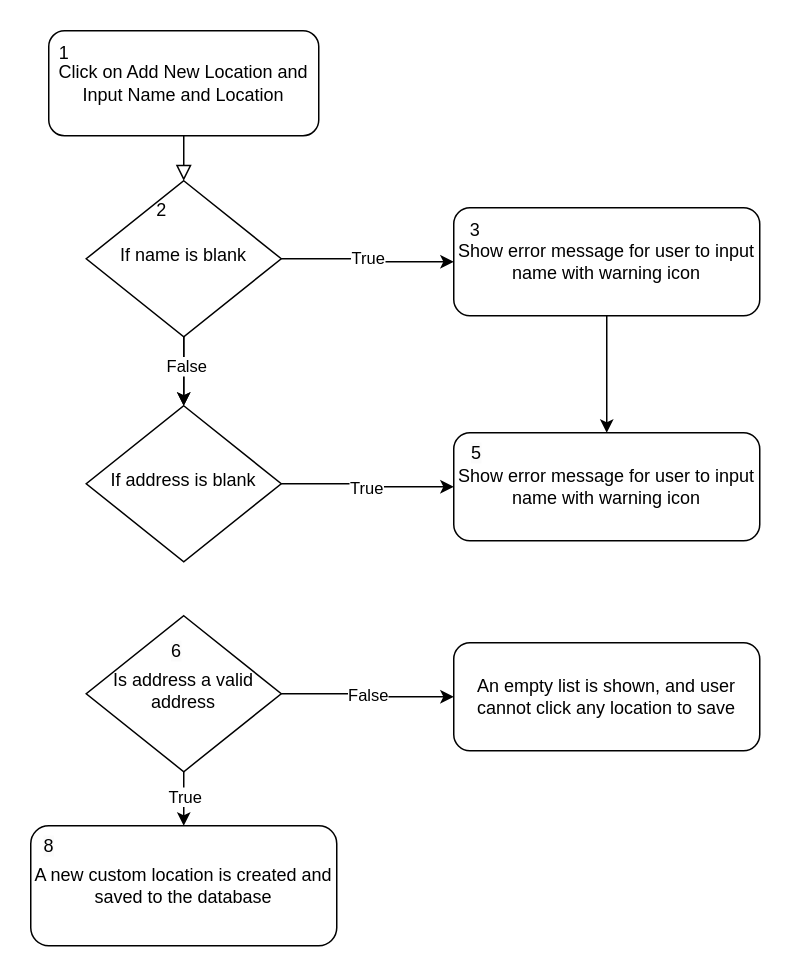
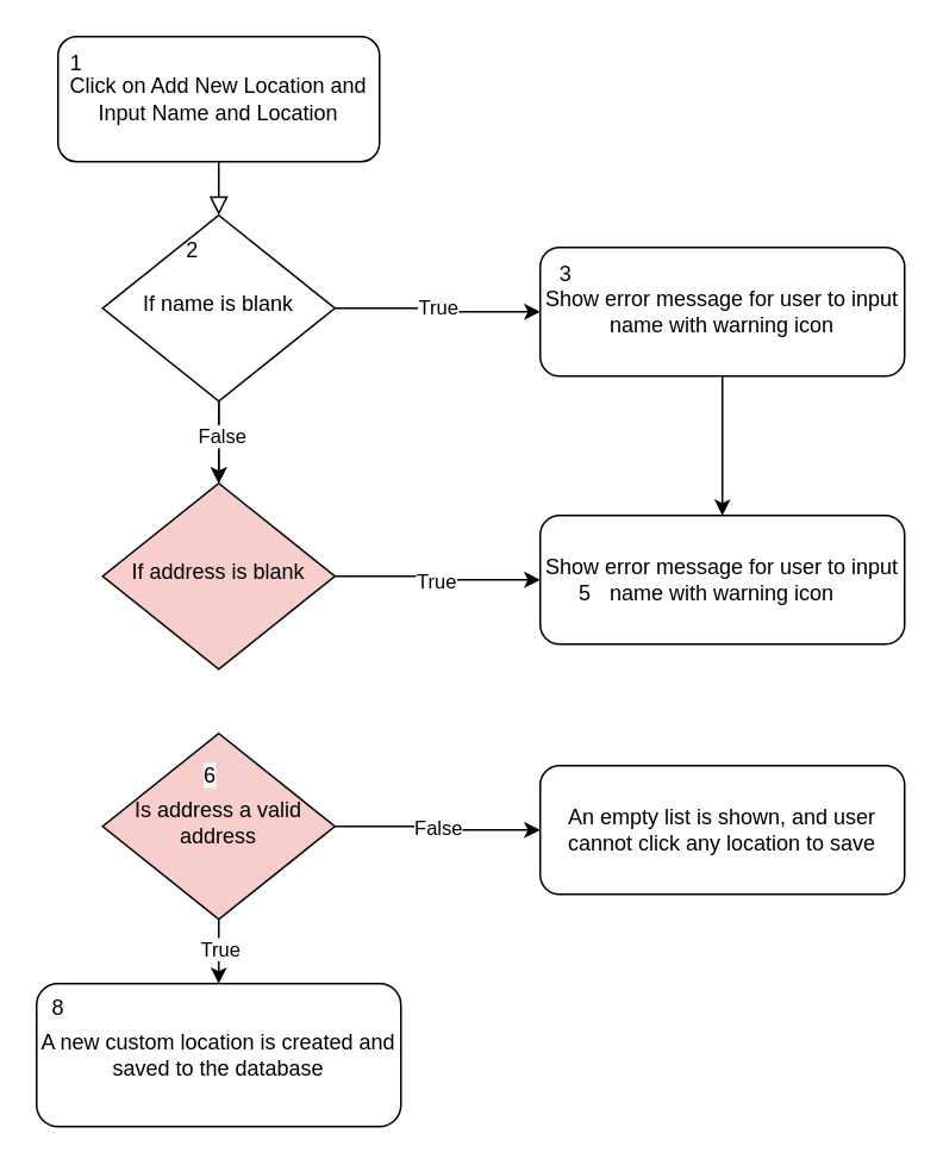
- <mxCell id="26" value="&lt;span style=&quot;color: rgb(0, 0, 0); font-family: Helvetica; font-size: 12px; font-style: normal; font-variant-ligatures: normal; font-variant-caps: normal; font-weight: 400; letter-spacing: normal; orphans: 2; text-align: center; text-indent: 0px; text-transform: none; widows: 2; word-spacing: 0px; -webkit-text-stroke-width: 0px; background-color: rgb(251, 251, 251); text-decoration-thickness: initial; text-decoration-style: initial; text-decoration-color: initial; float: none; display: inline !important;&quot;&gt;5&lt;/span&gt;" style="text;whiteSpace=wrap;html=1;" vertex="1" parent="1"><mxGeometry x="312" y="288" width="40" height="40" as="geometry" /></mxCell>
+ <mxCell id="26" value="&lt;span style=&quot;color: rgb(0, 0, 0); font-family: Helvetica; font-size: 12px; font-style: normal; font-variant-ligatures: normal; font-variant-caps: normal; font-weight: 400; letter-spacing: normal; orphans: 2; text-align: center; text-indent: 0px; text-transform: none; widows: 2; word-spacing: 0px; -webkit-text-stroke-width: 0px; background-color: rgb(251, 251, 251); text-decoration-thickness: initial; text-decoration-style: initial; text-decoration-color: initial; float: none; display: inline !important;&quot;&gt;5&lt;/span&gt;" style="text;whiteSpace=wrap;html=1;" vertex="1" parent="1"><mxGeometry x="322" y="318" width="40" height="40" as="geometry" /></mxCell>
- <mxCell id="14" value="&lt;p align=&quot;center&quot; class=&quot;MsoNormal&quot;&gt;If address is blank&lt;/p&gt;" style="rhombus;whiteSpace=wrap;html=1;shadow=0;fontFamily=Helvetica;fontSize=12;align=center;strokeWidth=1;spacing=6;spacingTop=-4;" vertex="1" parent="1"><mxGeometry x="57" y="270" width="130" height="104" as="geometry" /></mxCell>
+ <mxCell id="14" value="&lt;p align=&quot;center&quot; class=&quot;MsoNormal&quot;&gt;If address is blank&lt;/p&gt;" style="rhombus;whiteSpace=wrap;html=1;shadow=0;fontFamily=Helvetica;fontSize=12;align=center;strokeWidth=1;spacing=6;spacingTop=-4;fillColor=#f8cecc;" vertex="1" parent="1"><mxGeometry x="57" y="270" width="130" height="104" as="geometry" /></mxCell>
- <mxCell id="20" value="&lt;p align=&quot;center&quot; class=&quot;MsoNormal&quot;&gt;Is address a valid address&lt;/p&gt;" style="rhombus;whiteSpace=wrap;html=1;shadow=0;fontFamily=Helvetica;fontSize=12;align=center;strokeWidth=1;spacing=6;spacingTop=-4;" vertex="1" parent="1"><mxGeometry x="57" y="410" width="130" height="104" as="geometry" /></mxCell>
+ <mxCell id="20" value="&lt;p align=&quot;center&quot; class=&quot;MsoNormal&quot;&gt;Is address a valid address&lt;/p&gt;" style="rhombus;whiteSpace=wrap;html=1;shadow=0;fontFamily=Helvetica;fontSize=12;align=center;strokeWidth=1;spacing=6;spacingTop=-4;fillColor=#f8cecc;" vertex="1" parent="1"><mxGeometry x="57" y="410" width="130" height="104" as="geometry" /></mxCell>
